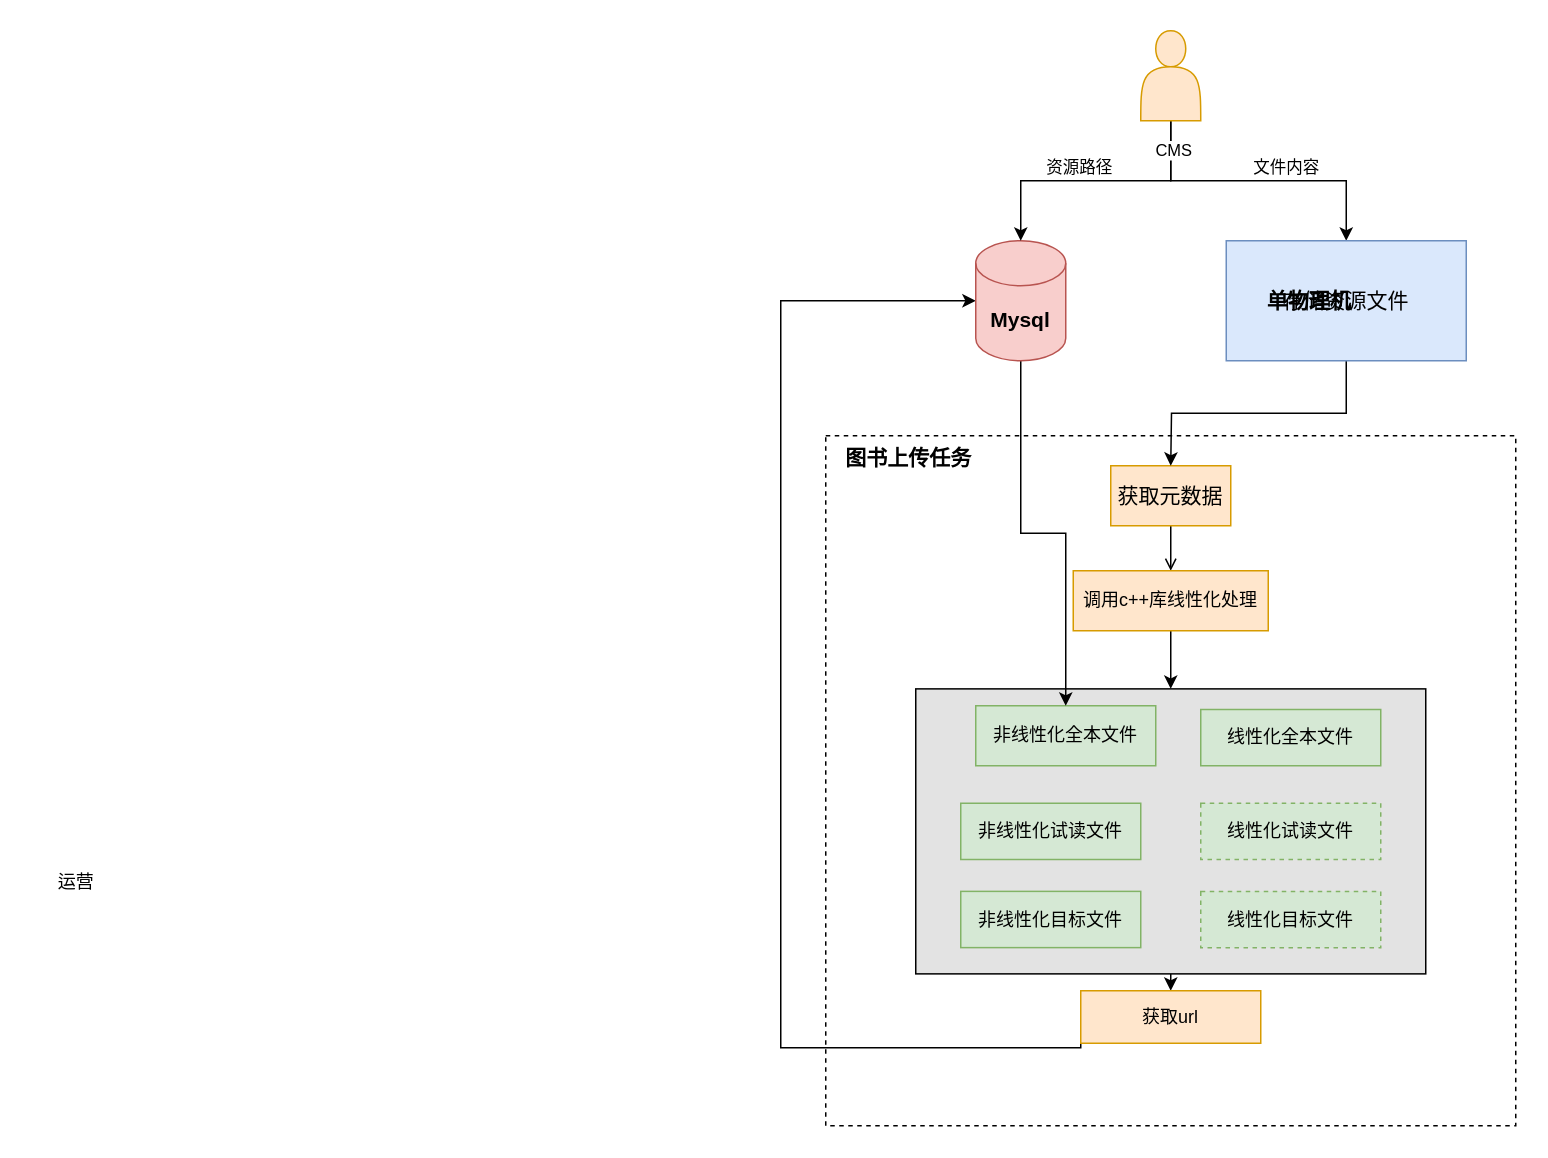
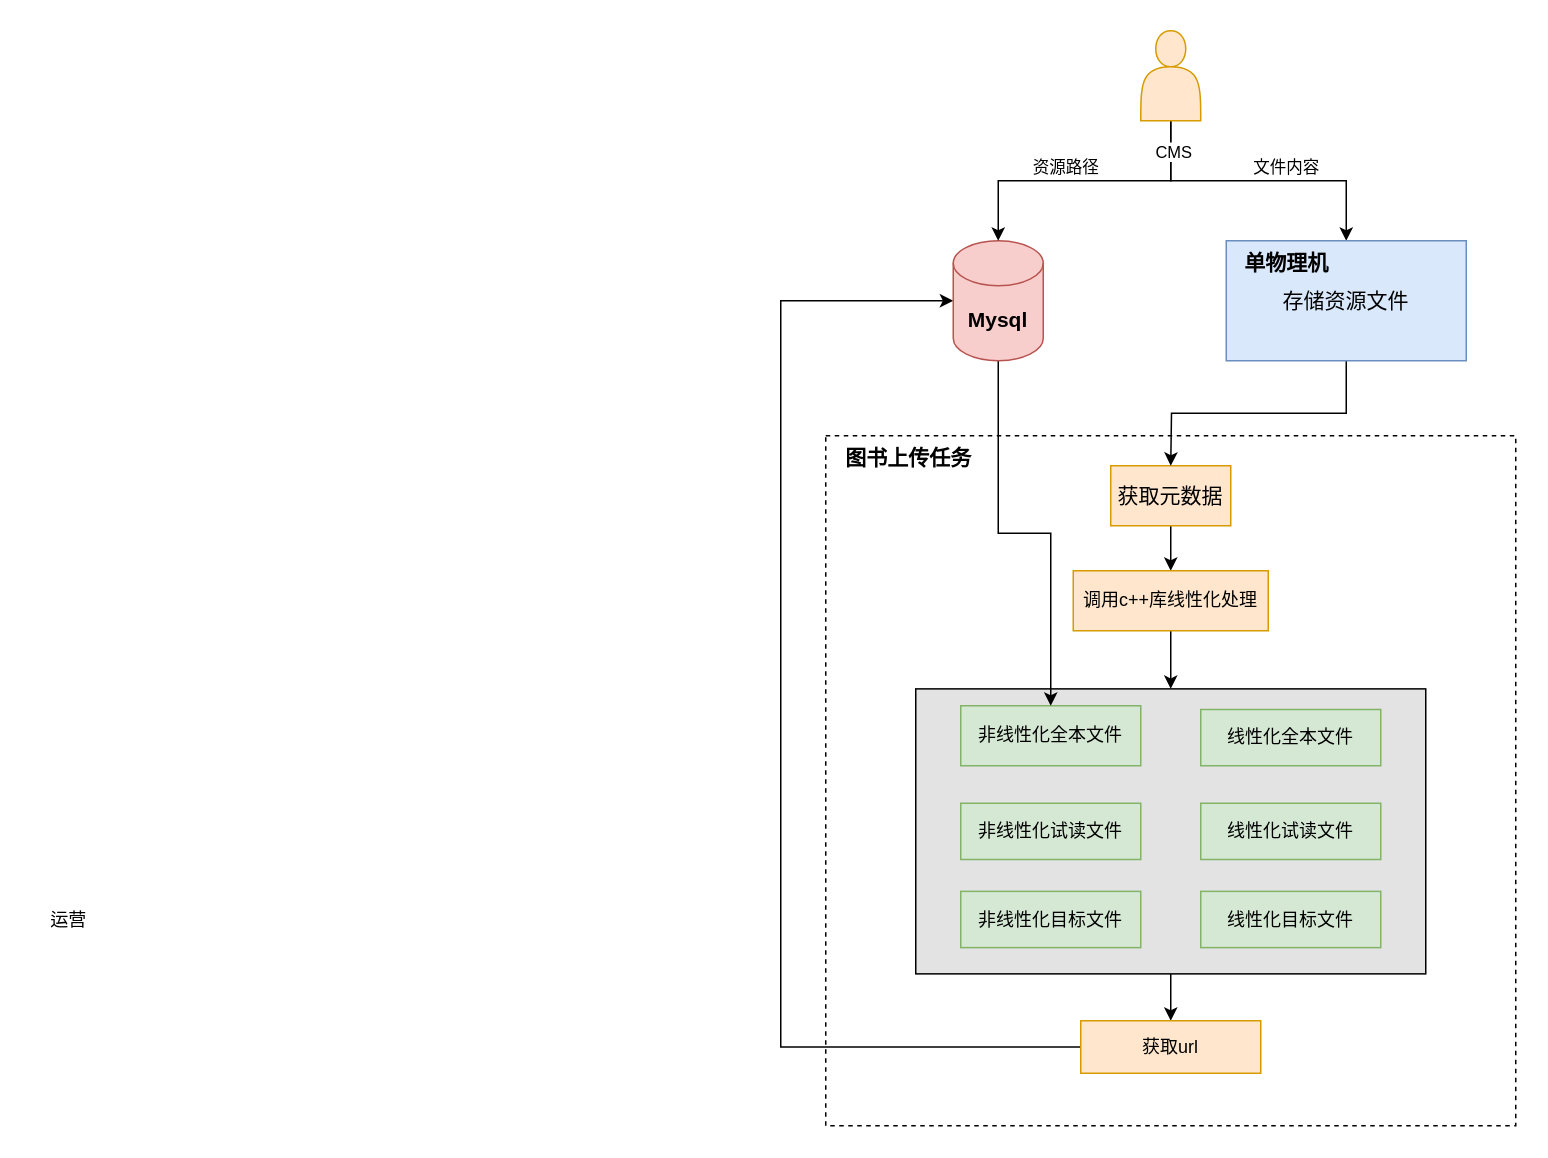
- <mxCell id="20" value="&lt;font style=&quot;font-size: 14px;&quot;&gt;&lt;b&gt;Mysql&lt;/b&gt;&lt;/font&gt;" style="shape=cylinder3;whiteSpace=wrap;html=1;boundedLbl=1;backgroundOutline=1;size=15;fillColor=#f8cecc;strokeColor=#b85450;" vertex="1" parent="1"><mxGeometry x="650" y="160" width="60" height="80" as="geometry" /></mxCell>
+ <mxCell id="20" value="&lt;font style=&quot;font-size: 14px;&quot;&gt;&lt;b&gt;Mysql&lt;/b&gt;&lt;/font&gt;" style="shape=cylinder3;whiteSpace=wrap;html=1;boundedLbl=1;backgroundOutline=1;size=15;fillColor=#f8cecc;strokeColor=#b85450;" vertex="1" parent="1"><mxGeometry x="635" y="160" width="60" height="80" as="geometry" /></mxCell>
- <mxCell id="29" value="&lt;font style=&quot;font-size: 14px;&quot;&gt;&lt;b&gt;单物理机&lt;/b&gt;&lt;/font&gt;" style="text;html=1;align=center;verticalAlign=middle;resizable=0;points=[];autosize=1;strokeColor=none;fillColor=none;" parent="1" vertex="1"><mxGeometry x="832" y="185" width="80" height="30" as="geometry" /></mxCell>
+ <mxCell id="29" value="&lt;font style=&quot;font-size: 14px;&quot;&gt;&lt;b&gt;单物理机&lt;/b&gt;&lt;/font&gt;" style="text;html=1;align=center;verticalAlign=middle;resizable=0;points=[];autosize=1;strokeColor=none;fillColor=none;" parent="1" vertex="1"><mxGeometry x="817" y="160" width="80" height="30" as="geometry" /></mxCell>
- <mxCell id="5" style="edgeStyle=orthogonalEdgeStyle;rounded=0;orthogonalLoop=1;jettySize=auto;html=1;exitX=0.5;exitY=1;exitDx=0;exitDy=0;entryX=0.5;entryY=0;entryDx=0;entryDy=0;endArrow=open;" edge="1" parent="1" source="6" target="8"><mxGeometry relative="1" as="geometry" /></mxCell>
+ <mxCell id="5" style="edgeStyle=orthogonalEdgeStyle;rounded=0;orthogonalLoop=1;jettySize=auto;html=1;exitX=0.5;exitY=1;exitDx=0;exitDy=0;entryX=0.5;entryY=0;entryDx=0;entryDy=0;" edge="1" parent="1" source="6" target="8"><mxGeometry relative="1" as="geometry" /></mxCell>
- <mxCell id="9" value="非线性化全本文件" style="rounded=0;whiteSpace=wrap;html=1;fillColor=#d5e8d4;strokeColor=#82b366;" parent="1" vertex="1"><mxGeometry x="650" y="470" width="120" height="40" as="geometry" /></mxCell>
+ <mxCell id="9" value="非线性化全本文件" style="rounded=0;whiteSpace=wrap;html=1;fillColor=#d5e8d4;strokeColor=#82b366;" parent="1" vertex="1"><mxGeometry x="640" y="470" width="120" height="40" as="geometry" /></mxCell>
- <mxCell id="12" value="线性化试读文件" style="rounded=0;whiteSpace=wrap;html=1;fillColor=#d5e8d4;strokeColor=#82b366;dashed=1;" parent="1" vertex="1"><mxGeometry x="800" y="535" width="120" height="37.5" as="geometry" /></mxCell>
+ <mxCell id="12" value="线性化试读文件" style="rounded=0;whiteSpace=wrap;html=1;fillColor=#d5e8d4;strokeColor=#82b366;" parent="1" vertex="1"><mxGeometry x="800" y="535" width="120" height="37.5" as="geometry" /></mxCell>
- <mxCell id="18" value="运营" style="text;html=1;align=center;verticalAlign=middle;resizable=0;points=[];autosize=1;strokeColor=none;fillColor=none;" parent="1" vertex="1"><mxGeometry x="25" y="572.5" width="50" height="30" as="geometry" /></mxCell>
+ <mxCell id="18" value="运营" style="text;html=1;align=center;verticalAlign=middle;resizable=0;points=[];autosize=1;strokeColor=none;fillColor=none;" parent="1" vertex="1"><mxGeometry x="20" y="597.5" width="50" height="30" as="geometry" /></mxCell>
- <mxCell id="14" value="线性化目标文件" style="rounded=0;whiteSpace=wrap;html=1;fillColor=#d5e8d4;strokeColor=#82b366;dashed=1;" parent="1" vertex="1"><mxGeometry x="800" y="593.75" width="120" height="37.5" as="geometry" /></mxCell>
+ <mxCell id="14" value="线性化目标文件" style="rounded=0;whiteSpace=wrap;html=1;fillColor=#d5e8d4;strokeColor=#82b366;" parent="1" vertex="1"><mxGeometry x="800" y="593.75" width="120" height="37.5" as="geometry" /></mxCell>
- <mxCell id="16" value="获取url" style="rounded=0;whiteSpace=wrap;html=1;fillColor=#ffe6cc;strokeColor=#d79b00;" parent="1" vertex="1"><mxGeometry x="720" y="660" width="120" height="35" as="geometry" /></mxCell>
+ <mxCell id="16" value="获取url" style="rounded=0;whiteSpace=wrap;html=1;fillColor=#ffe6cc;strokeColor=#d79b00;" parent="1" vertex="1"><mxGeometry x="720" y="680" width="120" height="35" as="geometry" /></mxCell>
